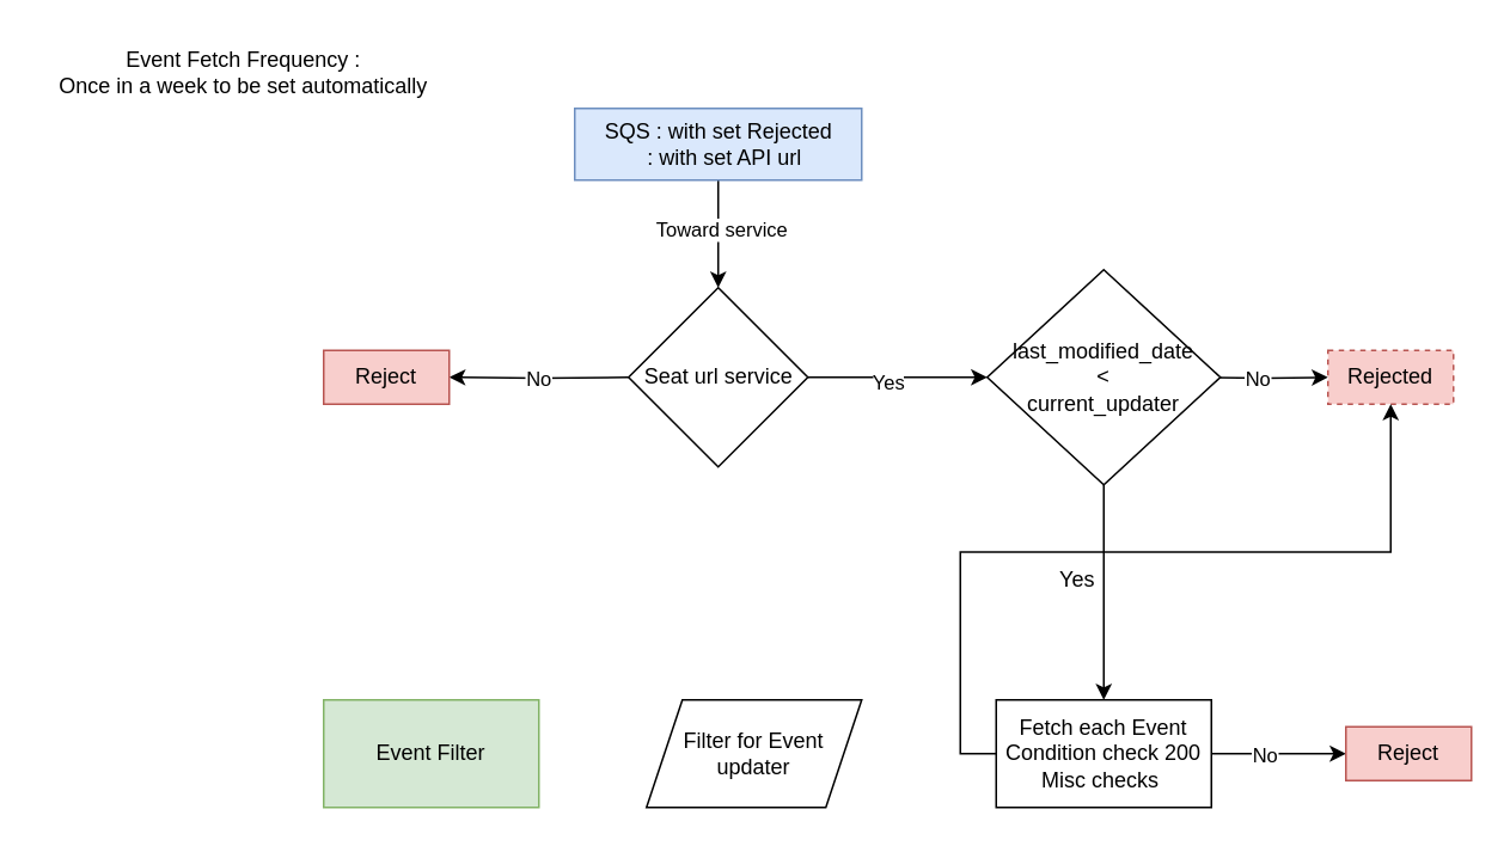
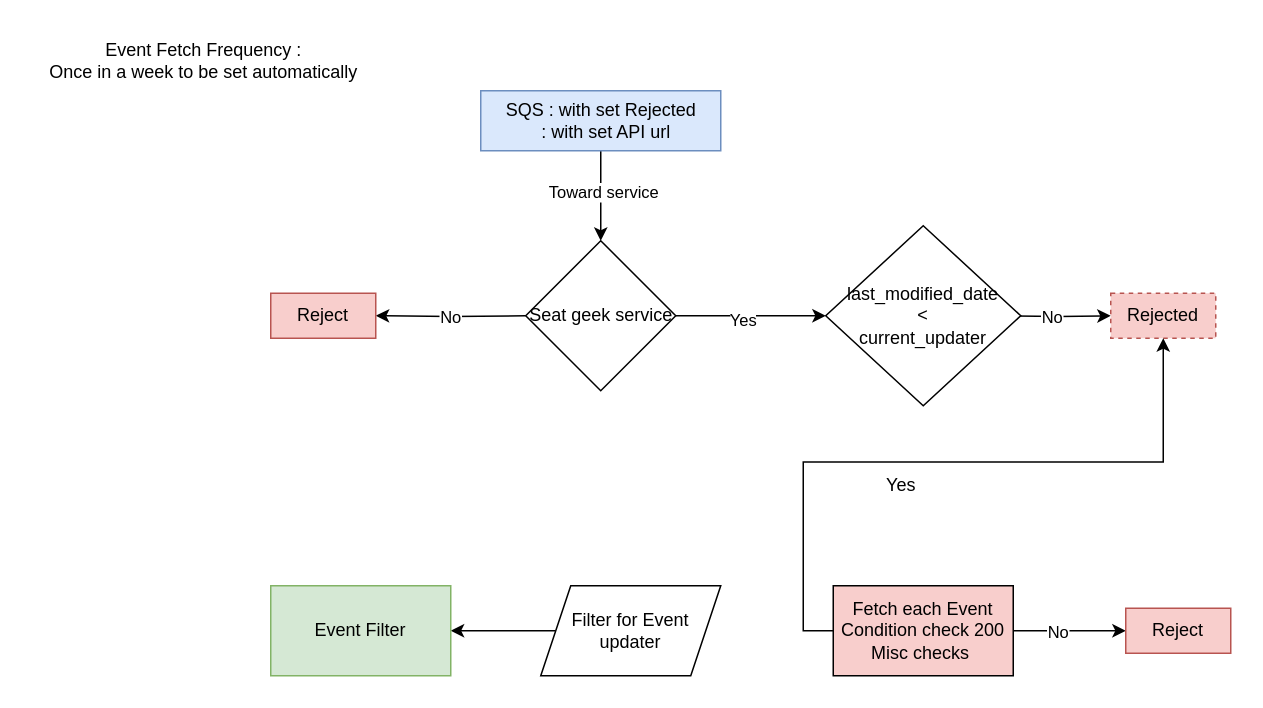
- <mxCell id="22" value="Seat url service" style="text;html=1;align=center;verticalAlign=middle;resizable=0;points=[];autosize=1;strokeColor=none;fillColor=none;" vertex="1" parent="1"><mxGeometry x="340" y="195" width="120" height="30" as="geometry" /></mxCell>
+ <mxCell id="22" value="Seat geek service" style="text;html=1;align=center;verticalAlign=middle;resizable=0;points=[];autosize=1;strokeColor=none;fillColor=none;" vertex="1" parent="1"><mxGeometry x="340" y="195" width="120" height="30" as="geometry" /></mxCell>
- <mxCell id="15" style="edgeStyle=orthogonalEdgeStyle;rounded=0;orthogonalLoop=1;jettySize=auto;html=1;exitX=0.5;exitY=1;exitDx=0;exitDy=0;entryX=0.5;entryY=0;entryDx=0;entryDy=0;" edge="1" parent="1" source="16" target="20"><mxGeometry relative="1" as="geometry" /></mxCell>
+ <mxCell id="24" style="edgeStyle=orthogonalEdgeStyle;rounded=0;orthogonalLoop=1;jettySize=auto;html=1;exitX=0;exitY=0.5;exitDx=0;exitDy=0;" edge="1" parent="1" source="25" target="26"><mxGeometry relative="1" as="geometry"><mxPoint x="270" y="420" as="targetPoint" /></mxGeometry></mxCell>
- <mxCell id="20" value="Fetch each Event&lt;br&gt;Condition check 200&lt;br&gt;Misc checks&amp;nbsp;" style="rounded=0;whiteSpace=wrap;html=1;" vertex="1" parent="1"><mxGeometry x="555" y="390" width="120" height="60" as="geometry" /></mxCell>
+ <mxCell id="20" value="Fetch each Event&lt;br&gt;Condition check 200&lt;br&gt;Misc checks&amp;nbsp;" style="rounded=0;whiteSpace=wrap;html=1;fillColor=#f8cecc;" vertex="1" parent="1"><mxGeometry x="555" y="390" width="120" height="60" as="geometry" /></mxCell>
